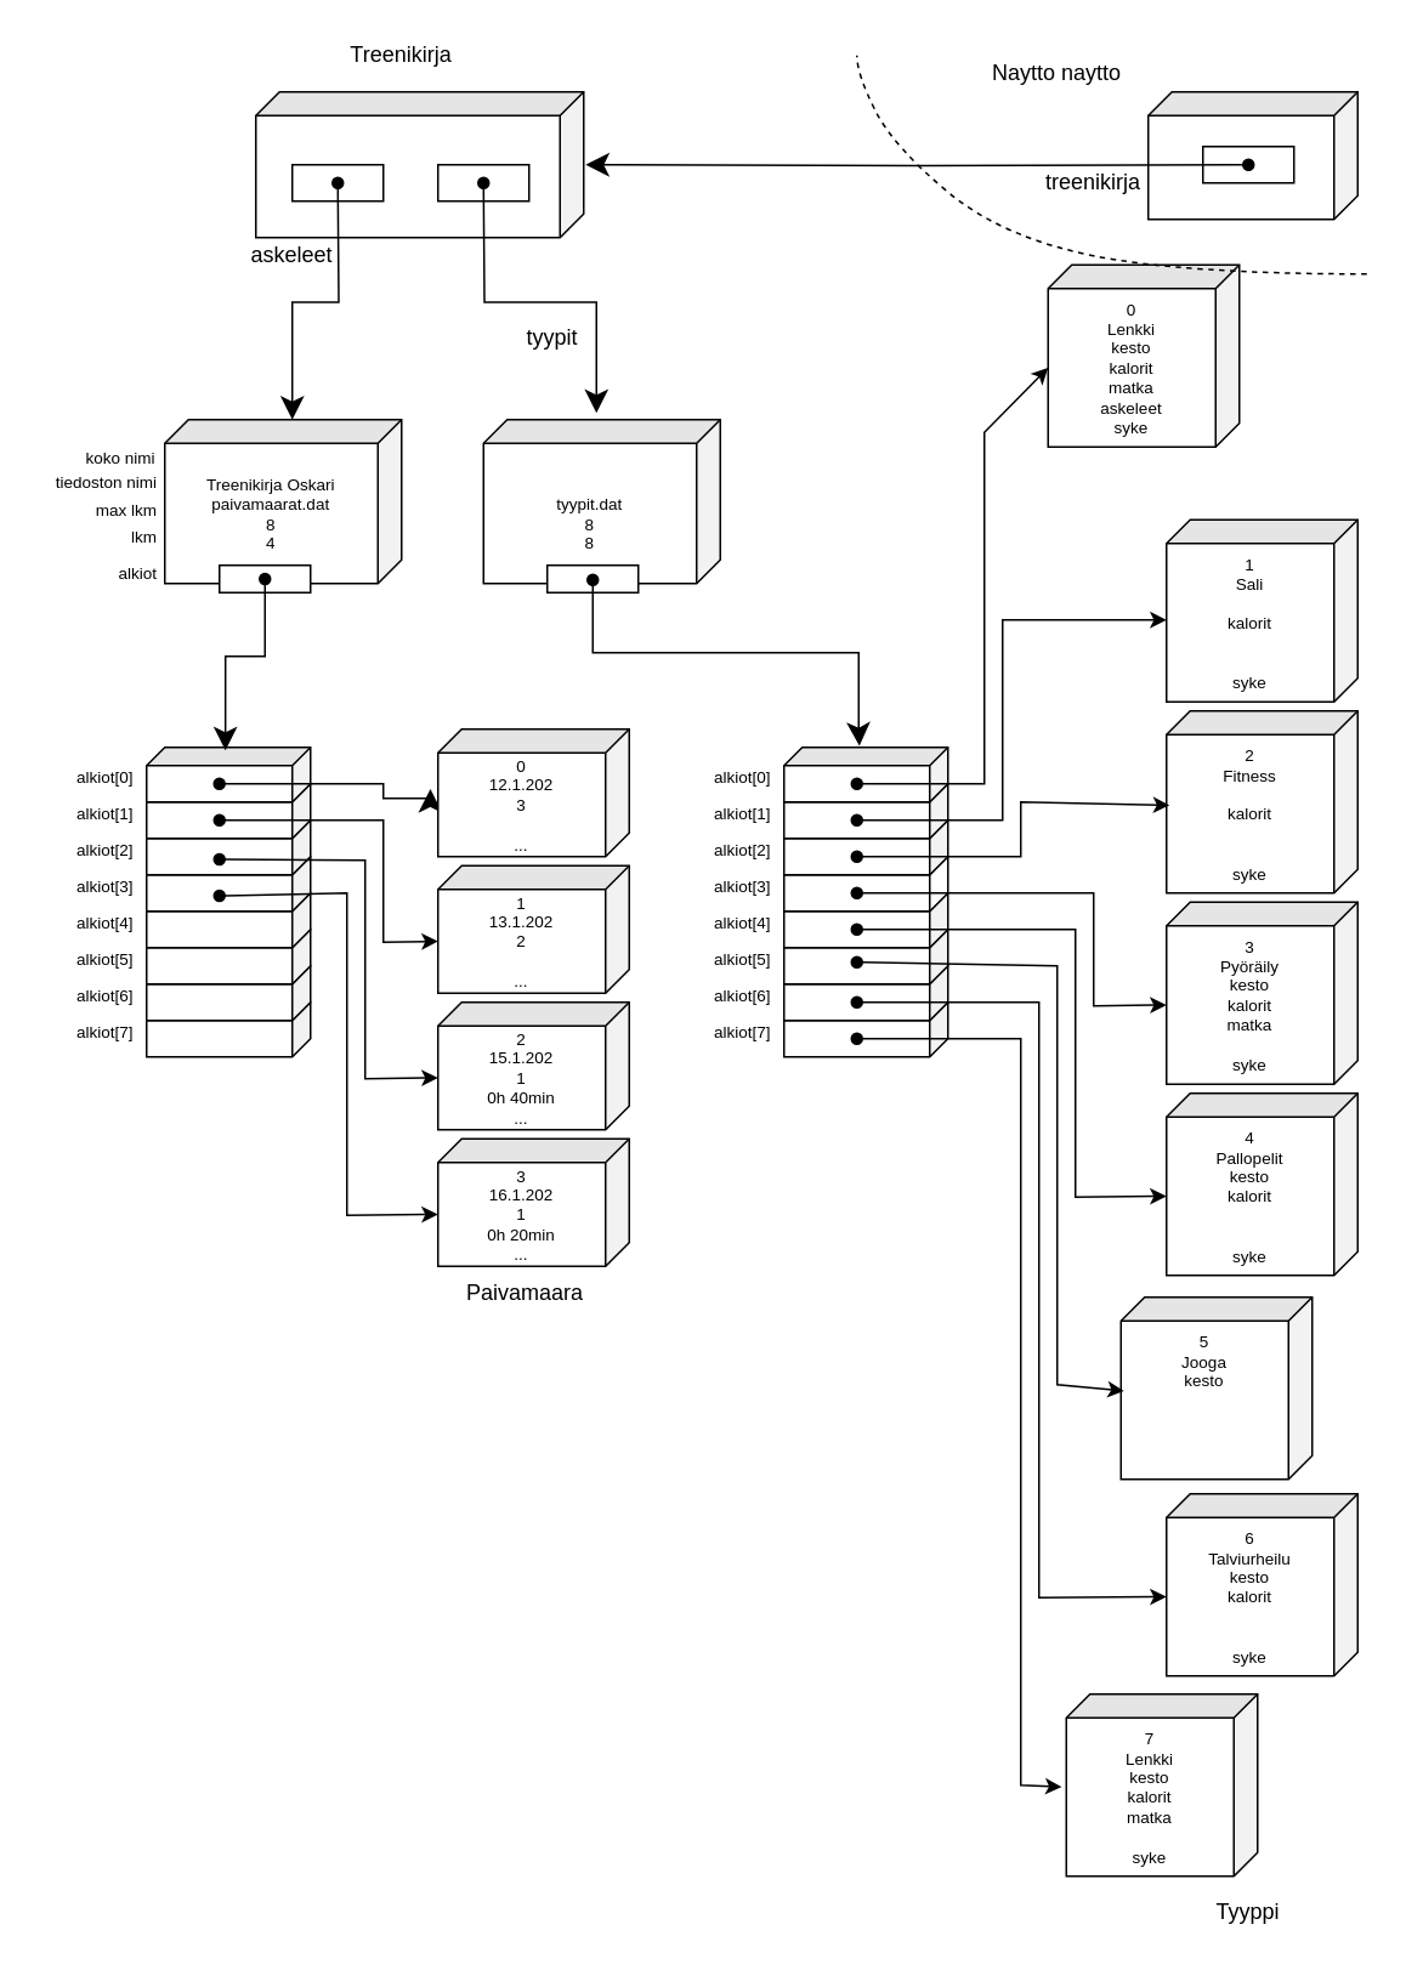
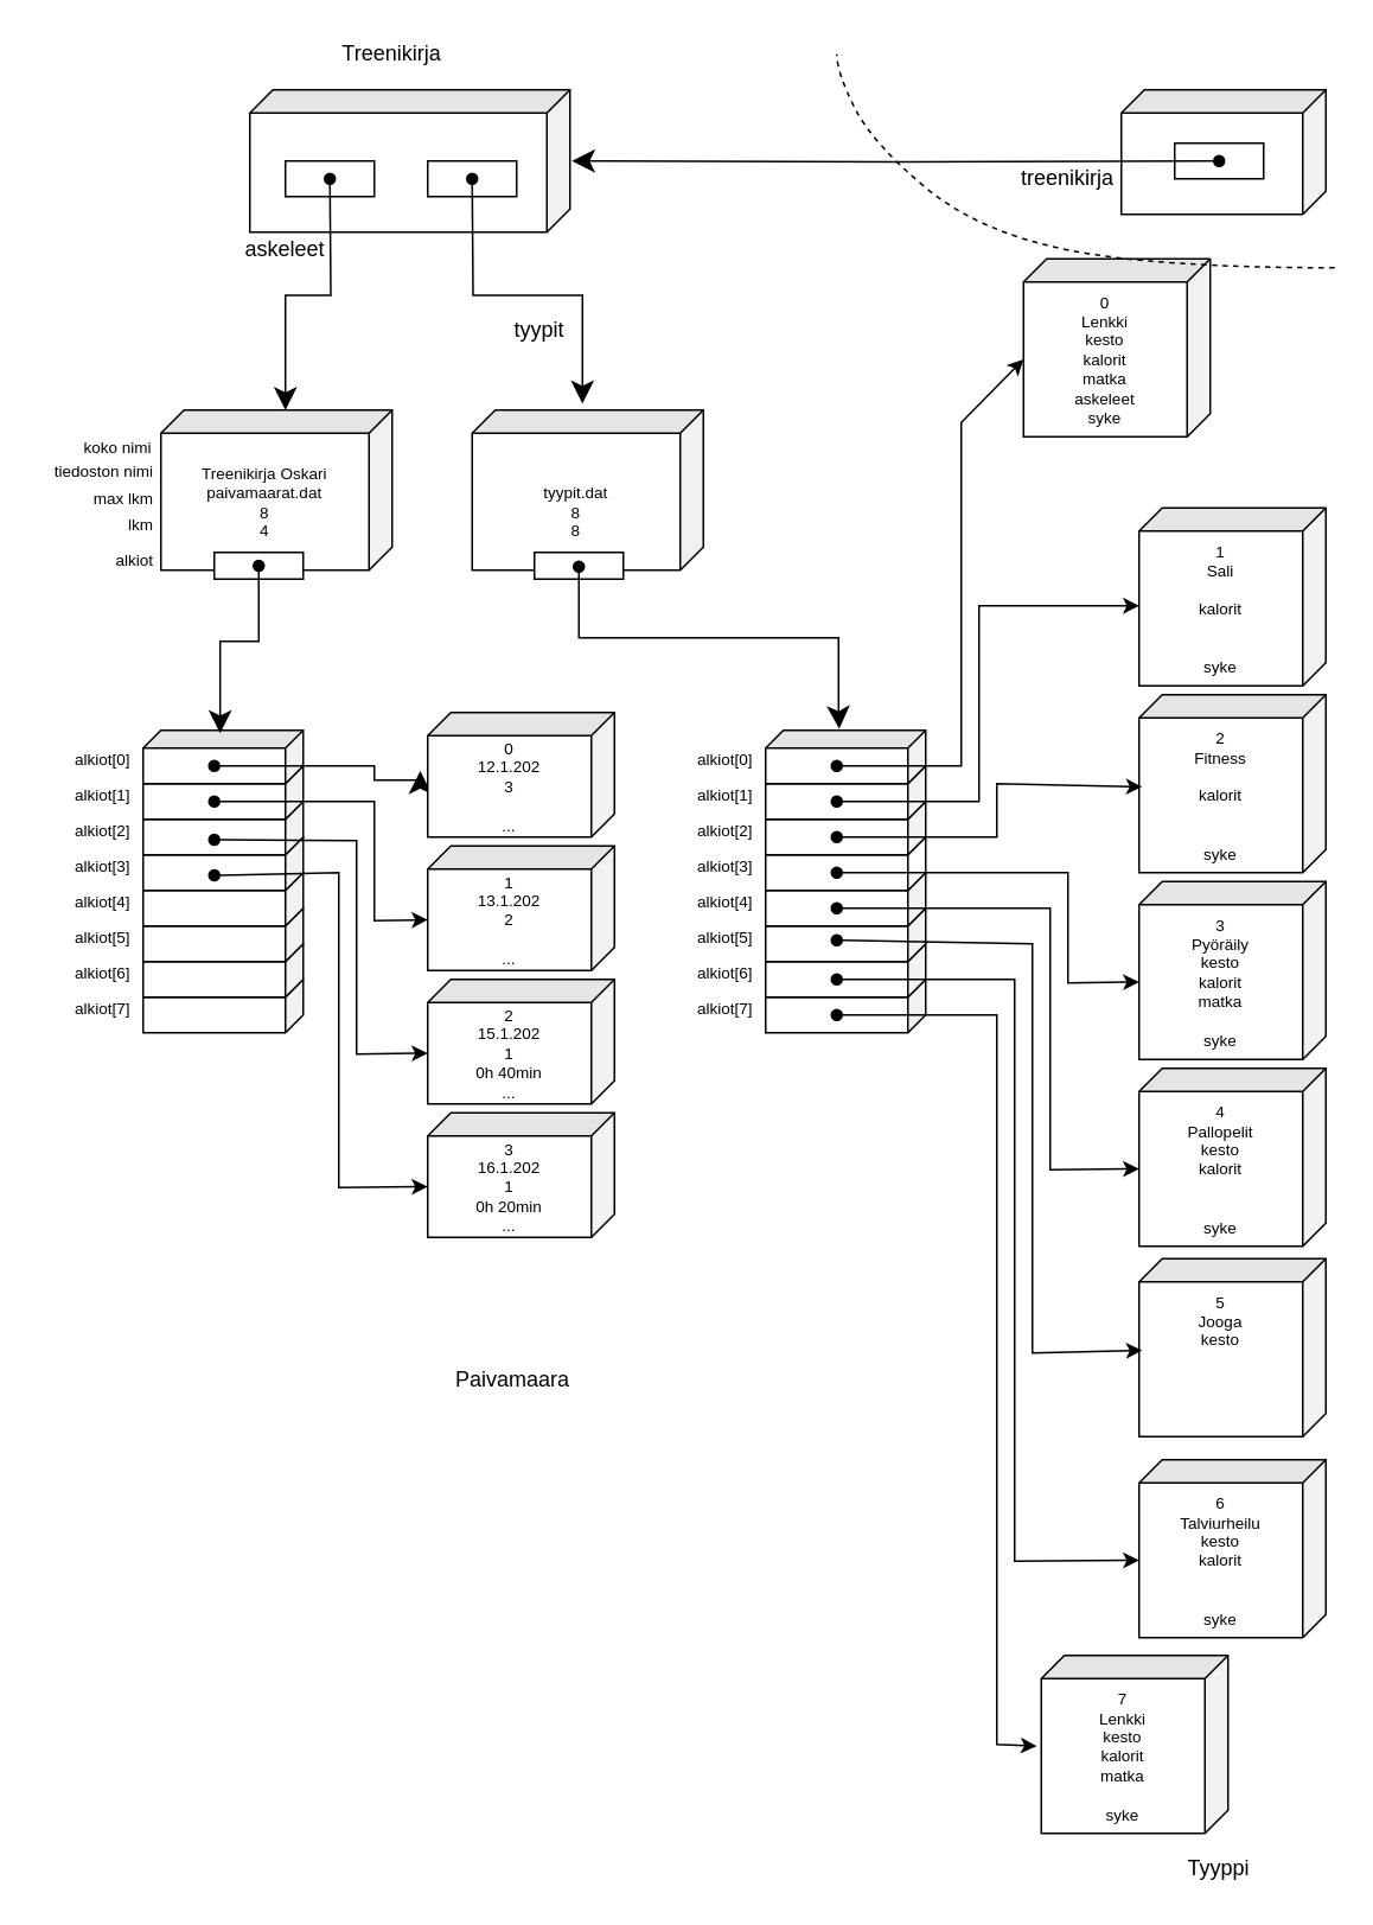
- <mxCell id="58" value="Naytto naytto" style="text;html=1;strokeColor=none;fillColor=none;align=center;verticalAlign=middle;whiteSpace=wrap;rounded=0;" vertex="1" parent="1"><mxGeometry x="540" y="30" width="80" height="20" as="geometry" /></mxCell>
- <mxCell id="28" value="Paivamaara" style="text;html=1;strokeColor=none;fillColor=none;align=center;verticalAlign=middle;whiteSpace=wrap;rounded=0;" vertex="1" parent="1"><mxGeometry x="267.5" y="700" width="40" height="20" as="geometry" /></mxCell>
+ <mxCell id="28" value="Paivamaara" style="text;html=1;strokeColor=none;fillColor=none;align=center;verticalAlign=middle;whiteSpace=wrap;rounded=0;" vertex="1" parent="1"><mxGeometry x="267.5" y="765" width="40" height="20" as="geometry" /></mxCell>
- <mxCell id="74" value="&lt;div&gt;5&lt;br&gt;&lt;/div&gt;&lt;div&gt;Jooga&lt;br&gt;&lt;/div&gt;kesto&lt;br&gt;&lt;br&gt;&lt;div&gt;&lt;br&gt;&lt;/div&gt;&lt;div&gt;&lt;br&gt;&lt;/div&gt;&lt;div&gt;&lt;br&gt;&lt;/div&gt;" style="shape=cube;whiteSpace=wrap;html=1;boundedLbl=1;backgroundOutline=1;darkOpacity=0.05;darkOpacity2=0.1;rounded=1;shadow=0;glass=0;comic=0;fillColor=#ffffff;gradientColor=none;fontSize=9;fontColor=#000000;align=center;noLabel=0;perimeter=rectanglePerimeter;direction=south;size=13;" vertex="1" parent="1"><mxGeometry x="615" y="712" width="105" height="100" as="geometry" /></mxCell>
+ <mxCell id="74" value="&lt;div&gt;5&lt;br&gt;&lt;/div&gt;&lt;div&gt;Jooga&lt;br&gt;&lt;/div&gt;kesto&lt;br&gt;&lt;br&gt;&lt;div&gt;&lt;br&gt;&lt;/div&gt;&lt;div&gt;&lt;br&gt;&lt;/div&gt;&lt;div&gt;&lt;br&gt;&lt;/div&gt;" style="shape=cube;whiteSpace=wrap;html=1;boundedLbl=1;backgroundOutline=1;darkOpacity=0.05;darkOpacity2=0.1;rounded=1;shadow=0;glass=0;comic=0;fillColor=#ffffff;gradientColor=none;fontSize=9;fontColor=#000000;align=center;noLabel=0;perimeter=rectanglePerimeter;direction=south;size=13;" vertex="1" parent="1"><mxGeometry x="640" y="707" width="105" height="100" as="geometry" /></mxCell>
